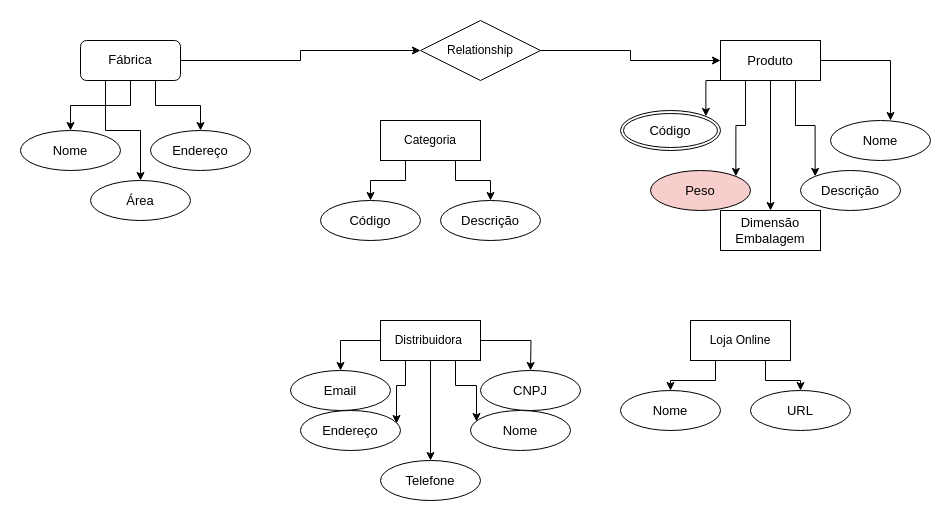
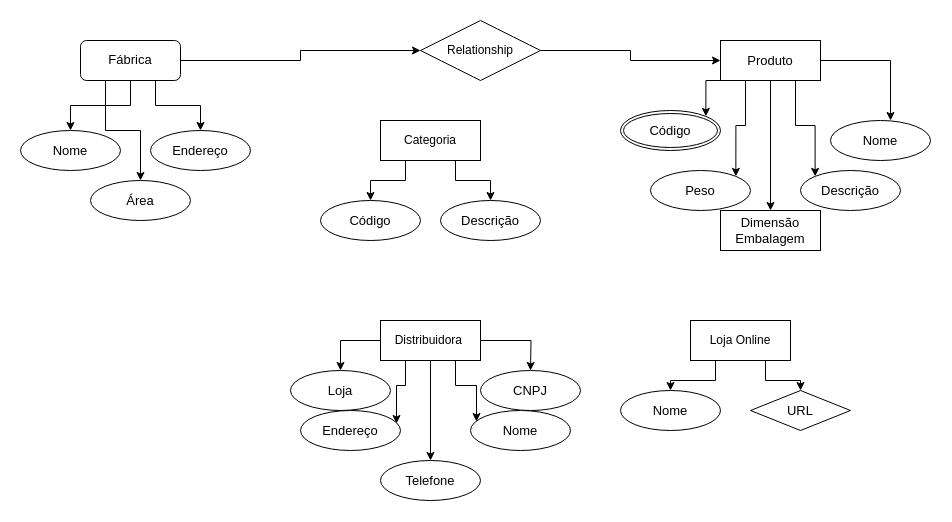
- <mxCell id="28" value="&lt;font style=&quot;font-size: 13px&quot;&gt;Peso&lt;/font&gt;" style="ellipse;whiteSpace=wrap;html=1;align=center;fillColor=#f8cecc;" vertex="1" parent="1"><mxGeometry x="650" y="170" width="100" height="40" as="geometry" /></mxCell>
+ <mxCell id="28" value="&lt;font style=&quot;font-size: 13px&quot;&gt;Peso&lt;/font&gt;" style="ellipse;whiteSpace=wrap;html=1;align=center;" vertex="1" parent="1"><mxGeometry x="650" y="170" width="100" height="40" as="geometry" /></mxCell>
- <mxCell id="35" value="&lt;font style=&quot;font-size: 13px&quot;&gt;Email&lt;br&gt;&lt;/font&gt;" style="ellipse;whiteSpace=wrap;html=1;align=center;" vertex="1" parent="1"><mxGeometry x="290" y="370" width="100" height="40" as="geometry" /></mxCell>
+ <mxCell id="35" value="&lt;font style=&quot;font-size: 13px&quot;&gt;Loja&lt;br&gt;&lt;/font&gt;" style="ellipse;whiteSpace=wrap;html=1;align=center;" vertex="1" parent="1"><mxGeometry x="290" y="370" width="100" height="40" as="geometry" /></mxCell>
- <mxCell id="41" value="&lt;font style=&quot;font-size: 13px&quot;&gt;URL&lt;/font&gt;" style="ellipse;whiteSpace=wrap;html=1;align=center;" vertex="1" parent="1"><mxGeometry x="750" y="390" width="100" height="40" as="geometry" /></mxCell>
+ <mxCell id="41" value="&lt;font style=&quot;font-size: 13px&quot;&gt;URL&lt;/font&gt;" style="rhombus;whiteSpace=wrap;html=1;align=center;" vertex="1" parent="1"><mxGeometry x="750" y="390" width="100" height="40" as="geometry" /></mxCell>
